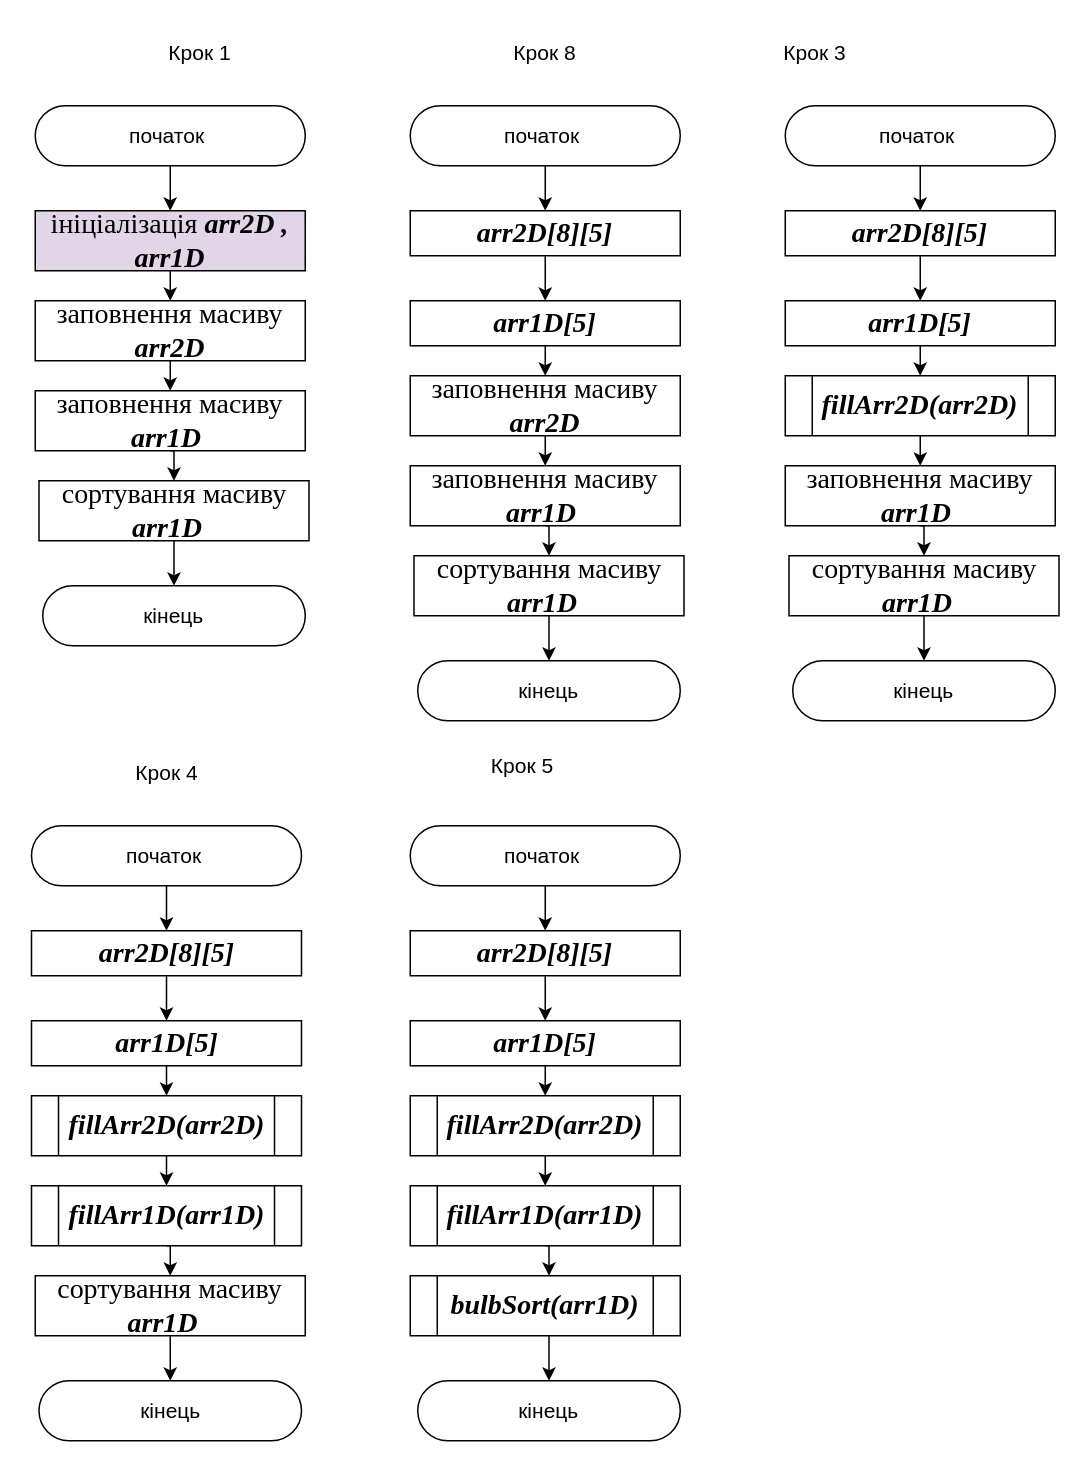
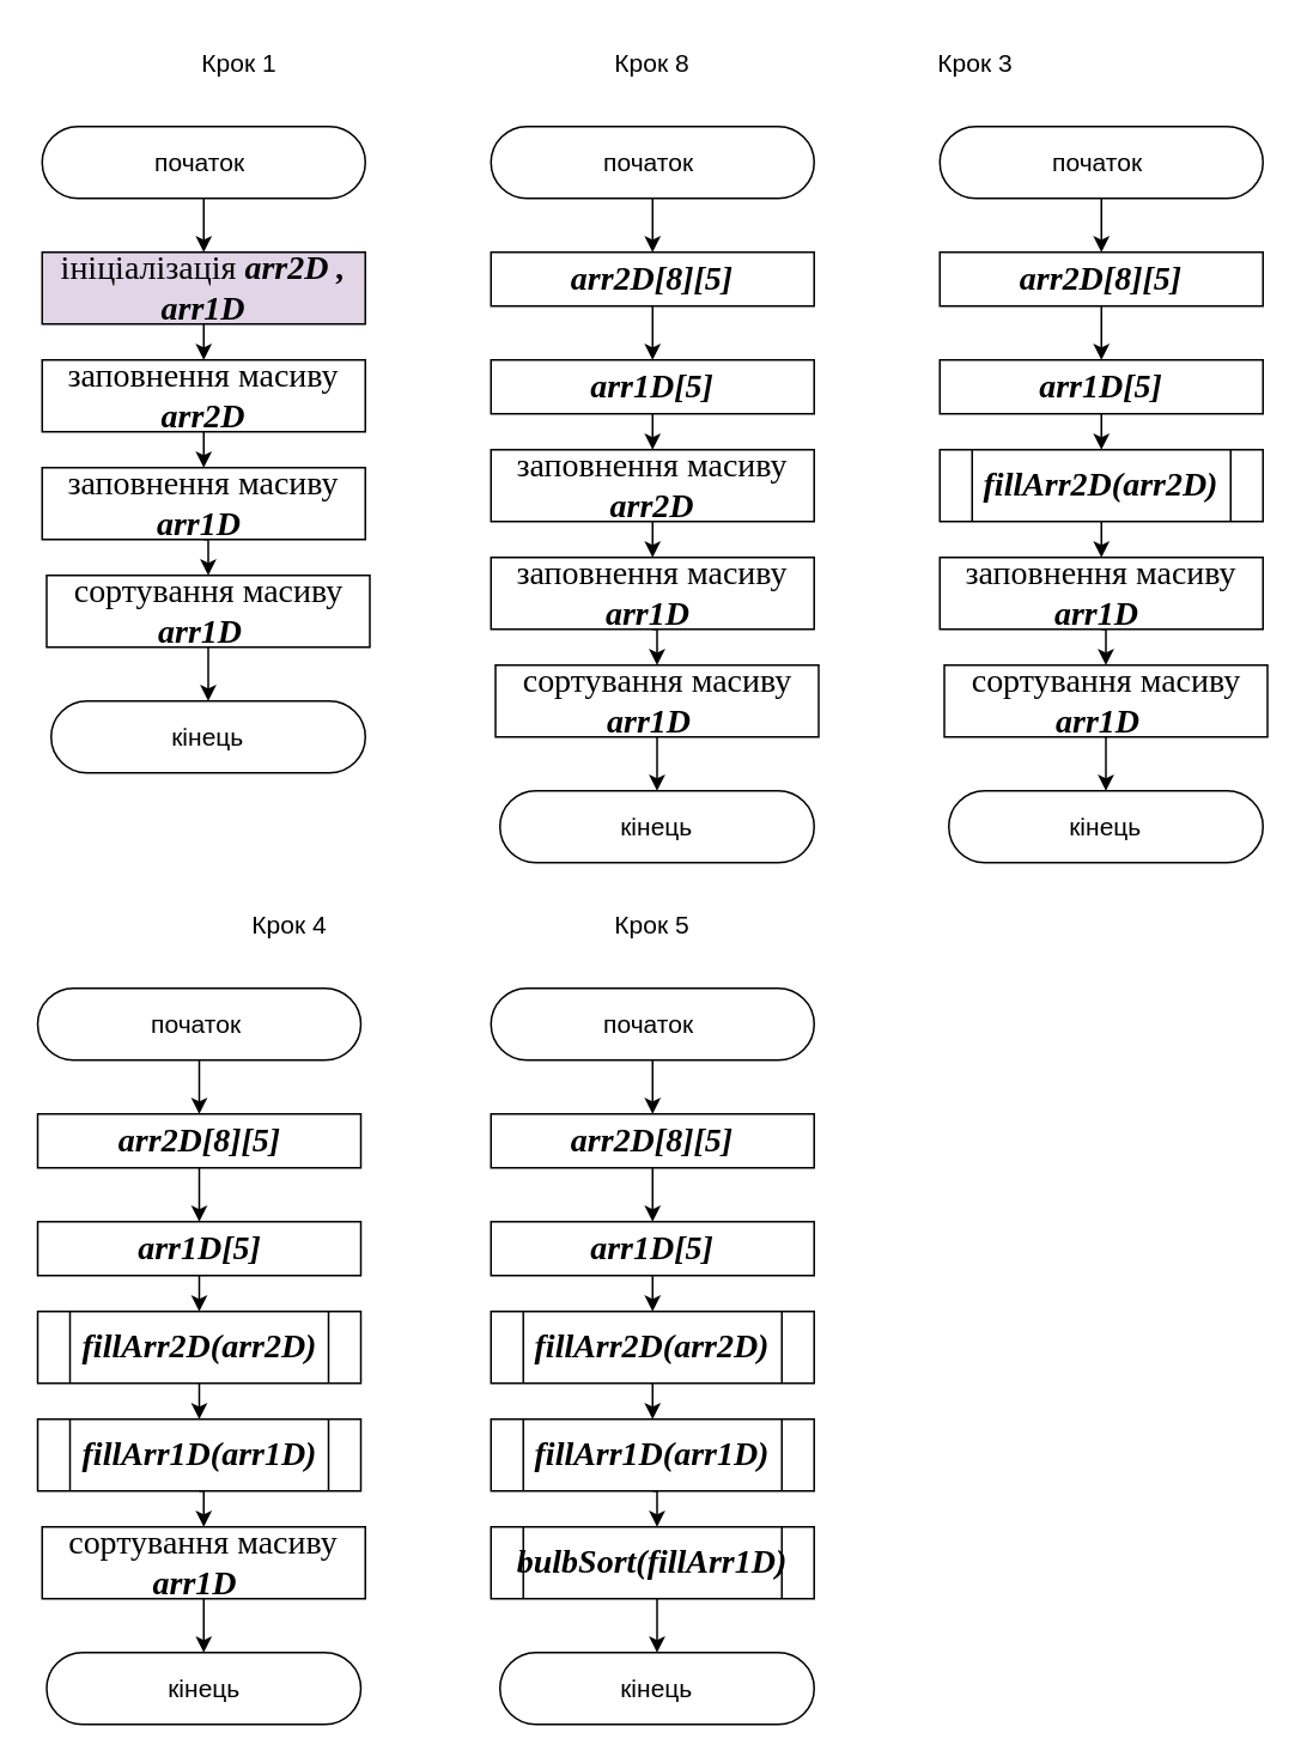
- <mxCell id="64" value="Крок 5" style="text;html=1;strokeColor=none;fillColor=none;align=center;verticalAlign=middle;whiteSpace=wrap;rounded=0;fontSize=14;" vertex="1" parent="1"><mxGeometry x="318" y="495" width="60" height="30" as="geometry" /></mxCell>
+ <mxCell id="64" value="Крок 5" style="text;html=1;strokeColor=none;fillColor=none;align=center;verticalAlign=middle;whiteSpace=wrap;rounded=0;fontSize=14;" vertex="1" parent="1"><mxGeometry x="333" y="500" width="60" height="30" as="geometry" /></mxCell>
- <mxCell id="51" value="Крок 4" style="text;html=1;strokeColor=none;fillColor=none;align=center;verticalAlign=middle;whiteSpace=wrap;rounded=0;fontSize=14;" vertex="1" parent="1"><mxGeometry x="80.5" y="500" width="60" height="30" as="geometry" /></mxCell>
+ <mxCell id="51" value="Крок 4" style="text;html=1;strokeColor=none;fillColor=none;align=center;verticalAlign=middle;whiteSpace=wrap;rounded=0;fontSize=14;" vertex="1" parent="1"><mxGeometry x="130.5" y="500" width="60" height="30" as="geometry" /></mxCell>
- <mxCell id="69" value="&lt;b style=&quot;text-align: justify ; text-indent: 18.667px&quot;&gt;&lt;i&gt;&lt;span style=&quot;font-family: &amp;#34;new romans&amp;#34; ; font-size: 14pt&quot;&gt;bulbSort(arr1D)&lt;/span&gt;&lt;/i&gt;&lt;/b&gt;" style="shape=process;whiteSpace=wrap;html=1;backgroundOutline=1;fontSize=14;" vertex="1" parent="1"><mxGeometry x="273" y="850" width="180" height="40" as="geometry" /></mxCell>
+ <mxCell id="69" value="&lt;b style=&quot;text-align: justify ; text-indent: 18.667px&quot;&gt;&lt;i&gt;&lt;span style=&quot;font-family: &amp;#34;new romans&amp;#34; ; font-size: 14pt&quot;&gt;bulbSort(fillArr1D)&lt;/span&gt;&lt;/i&gt;&lt;/b&gt;" style="shape=process;whiteSpace=wrap;html=1;backgroundOutline=1;fontSize=14;" vertex="1" parent="1"><mxGeometry x="273" y="850" width="180" height="40" as="geometry" /></mxCell>
